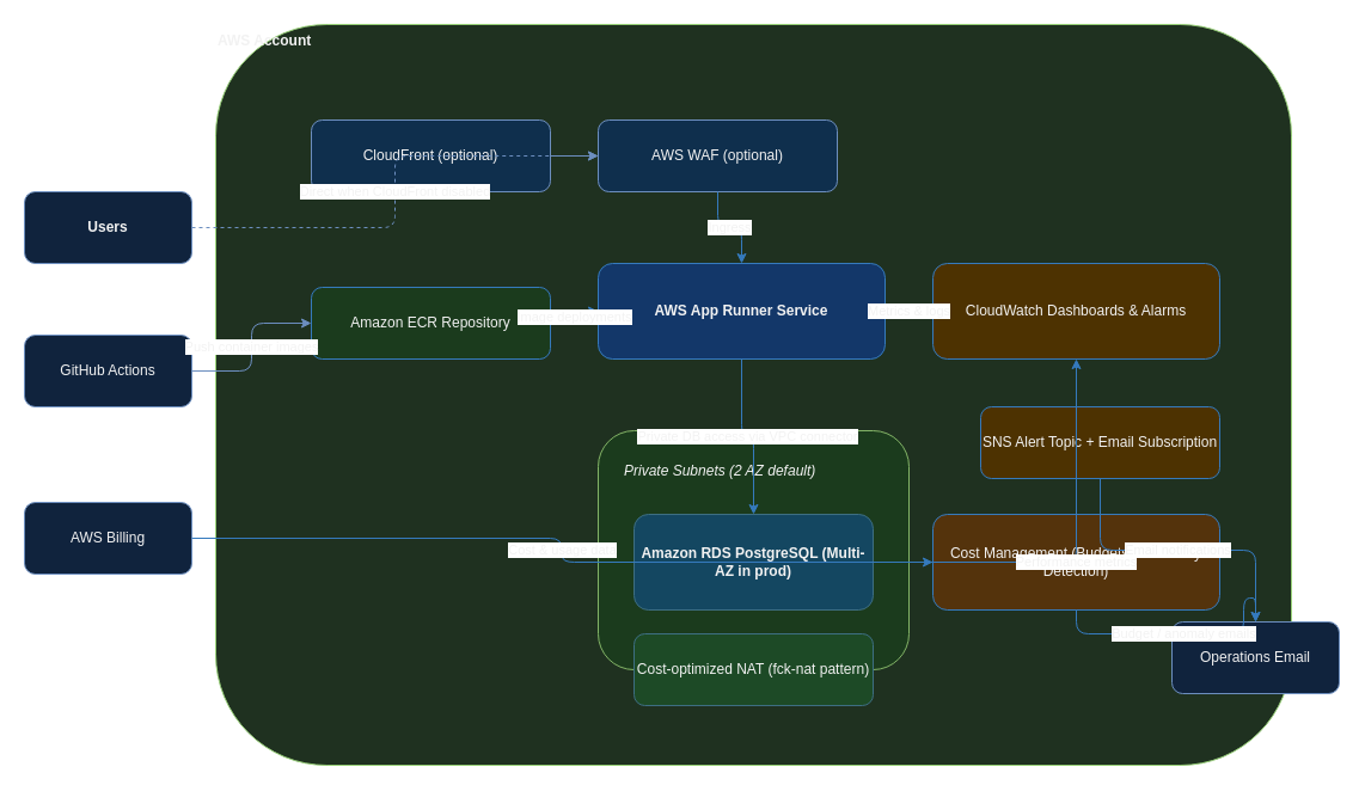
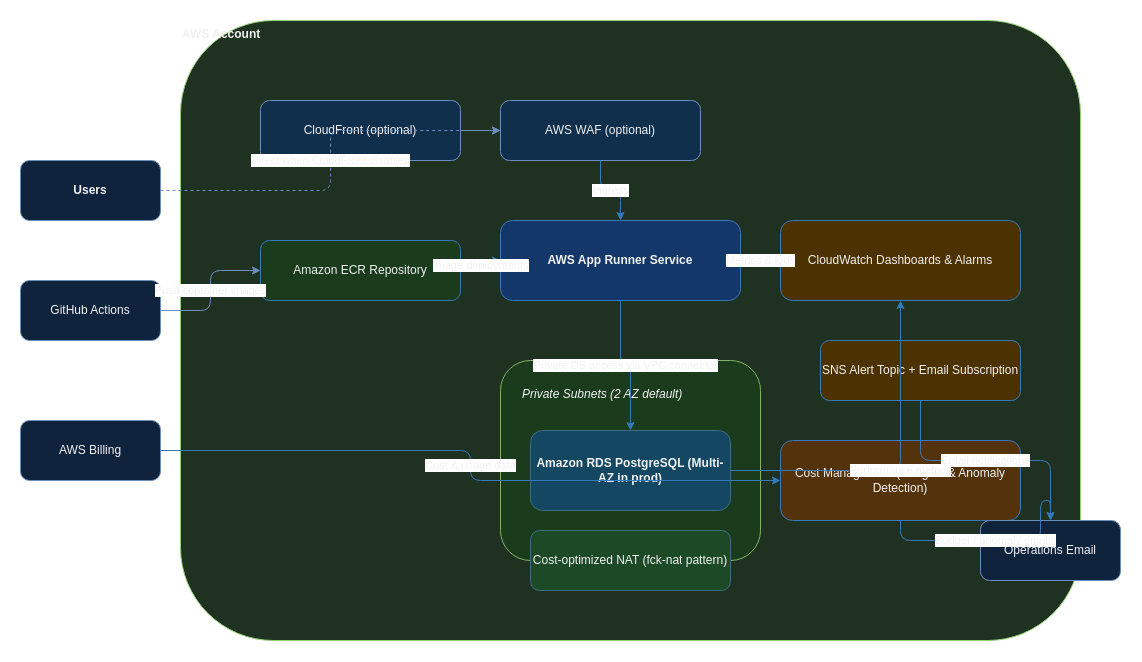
- <mxCell id="13" value="Cost Management (Budgets &amp; Anomaly Detection)" style="rounded=1;whiteSpace=wrap;html=1;strokeColor=#357abd;fillColor=#54330c;fontColor=#f2f2f2;" vertex="1" parent="2"><mxGeometry x="600" y="410" width="240" height="80" as="geometry" /></mxCell>
+ <mxCell id="13" value="Cost Management (Budgets &amp; Anomaly Detection)" style="rounded=1;whiteSpace=wrap;html=1;strokeColor=#357abd;fillColor=#54330c;fontColor=#f2f2f2;" vertex="1" parent="2"><mxGeometry x="600" y="420" width="240" height="80" as="geometry" /></mxCell>
